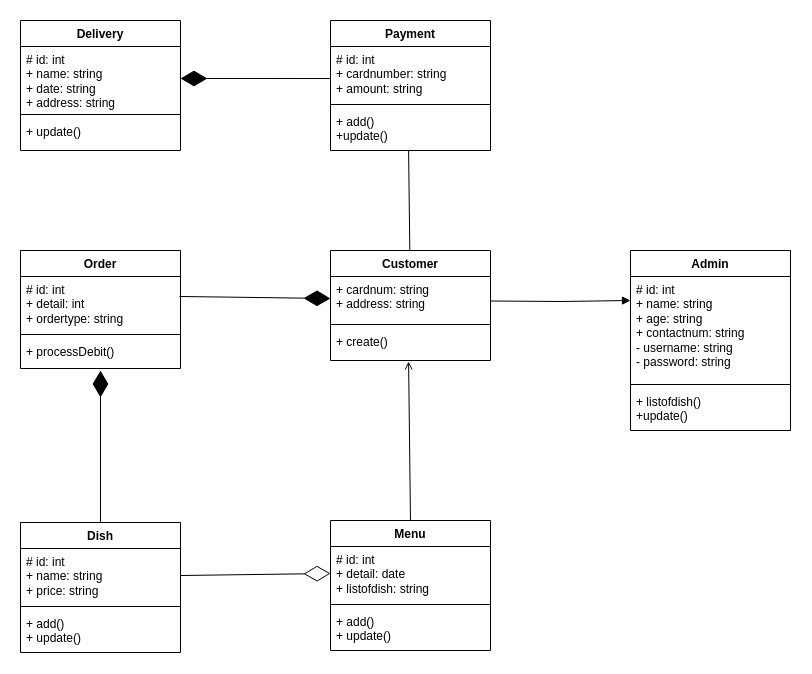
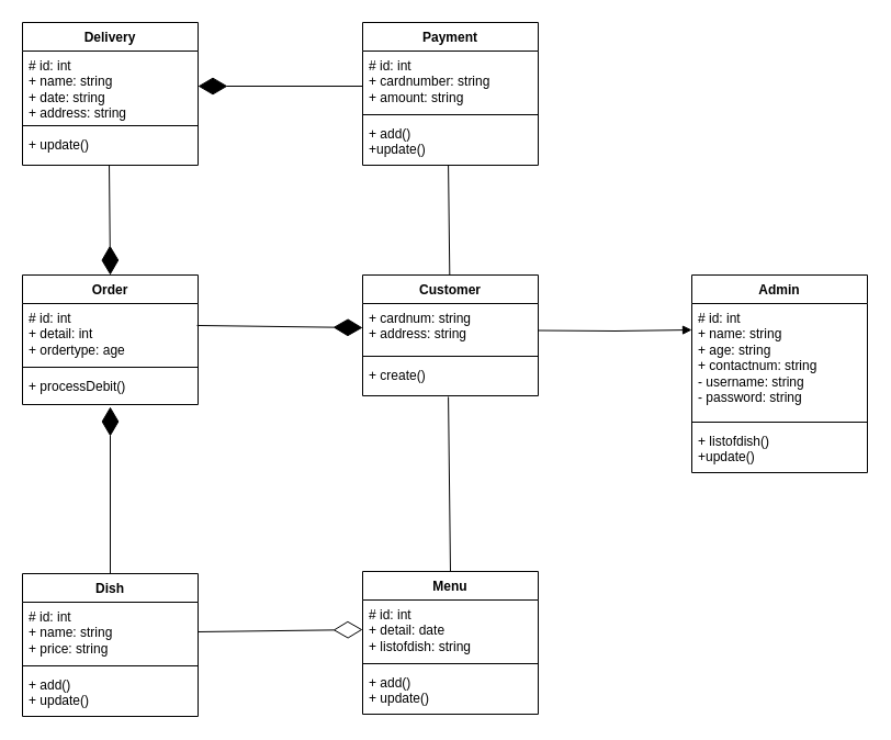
+ <mxCell id="31" value="" style="endArrow=diamondThin;endFill=1;endSize=24;html=1;rounded=0;entryX=0.5;entryY=0;entryDx=0;entryDy=0;exitX=0.494;exitY=1;exitDx=0;exitDy=0;exitPerimeter=0;" edge="1" parent="1" source="5" target="14"><mxGeometry width="160" relative="1" as="geometry"><mxPoint x="340" y="83" as="sourcePoint" /><mxPoint x="190" y="88" as="targetPoint" /></mxGeometry></mxCell>
- <mxCell id="15" value="# id: int&lt;br&gt;+ detail: int&lt;br&gt;+ ordertype: string" style="text;strokeColor=none;fillColor=none;align=left;verticalAlign=top;spacingLeft=4;spacingRight=4;overflow=hidden;rotatable=0;points=[[0,0.5],[1,0.5]];portConstraint=eastwest;whiteSpace=wrap;html=1;" vertex="1" parent="14"><mxGeometry y="26" width="160" height="54" as="geometry" /></mxCell>
+ <mxCell id="15" value="# id: int&lt;br&gt;+ detail: int&lt;br&gt;+ ordertype: age" style="text;strokeColor=none;fillColor=none;align=left;verticalAlign=top;spacingLeft=4;spacingRight=4;overflow=hidden;rotatable=0;points=[[0,0.5],[1,0.5]];portConstraint=eastwest;whiteSpace=wrap;html=1;" vertex="1" parent="14"><mxGeometry y="26" width="160" height="54" as="geometry" /></mxCell>
- <mxCell id="37" value="" style="endArrow=open;html=1;rounded=0;entryX=0.488;entryY=1.031;entryDx=0;entryDy=0;entryPerimeter=0;exitX=0.5;exitY=0;exitDx=0;exitDy=0;" edge="1" parent="1" source="26" target="13"><mxGeometry width="50" height="50" relative="1" as="geometry"><mxPoint x="500" y="520" as="sourcePoint" /><mxPoint x="550" y="470" as="targetPoint" /></mxGeometry></mxCell>
+ <mxCell id="37" value="" style="endArrow=none;html=1;rounded=0;entryX=0.488;entryY=1.031;entryDx=0;entryDy=0;entryPerimeter=0;exitX=0.5;exitY=0;exitDx=0;exitDy=0;" edge="1" parent="1" source="26" target="13"><mxGeometry width="50" height="50" relative="1" as="geometry"><mxPoint x="500" y="520" as="sourcePoint" /><mxPoint x="550" y="470" as="targetPoint" /></mxGeometry></mxCell>
